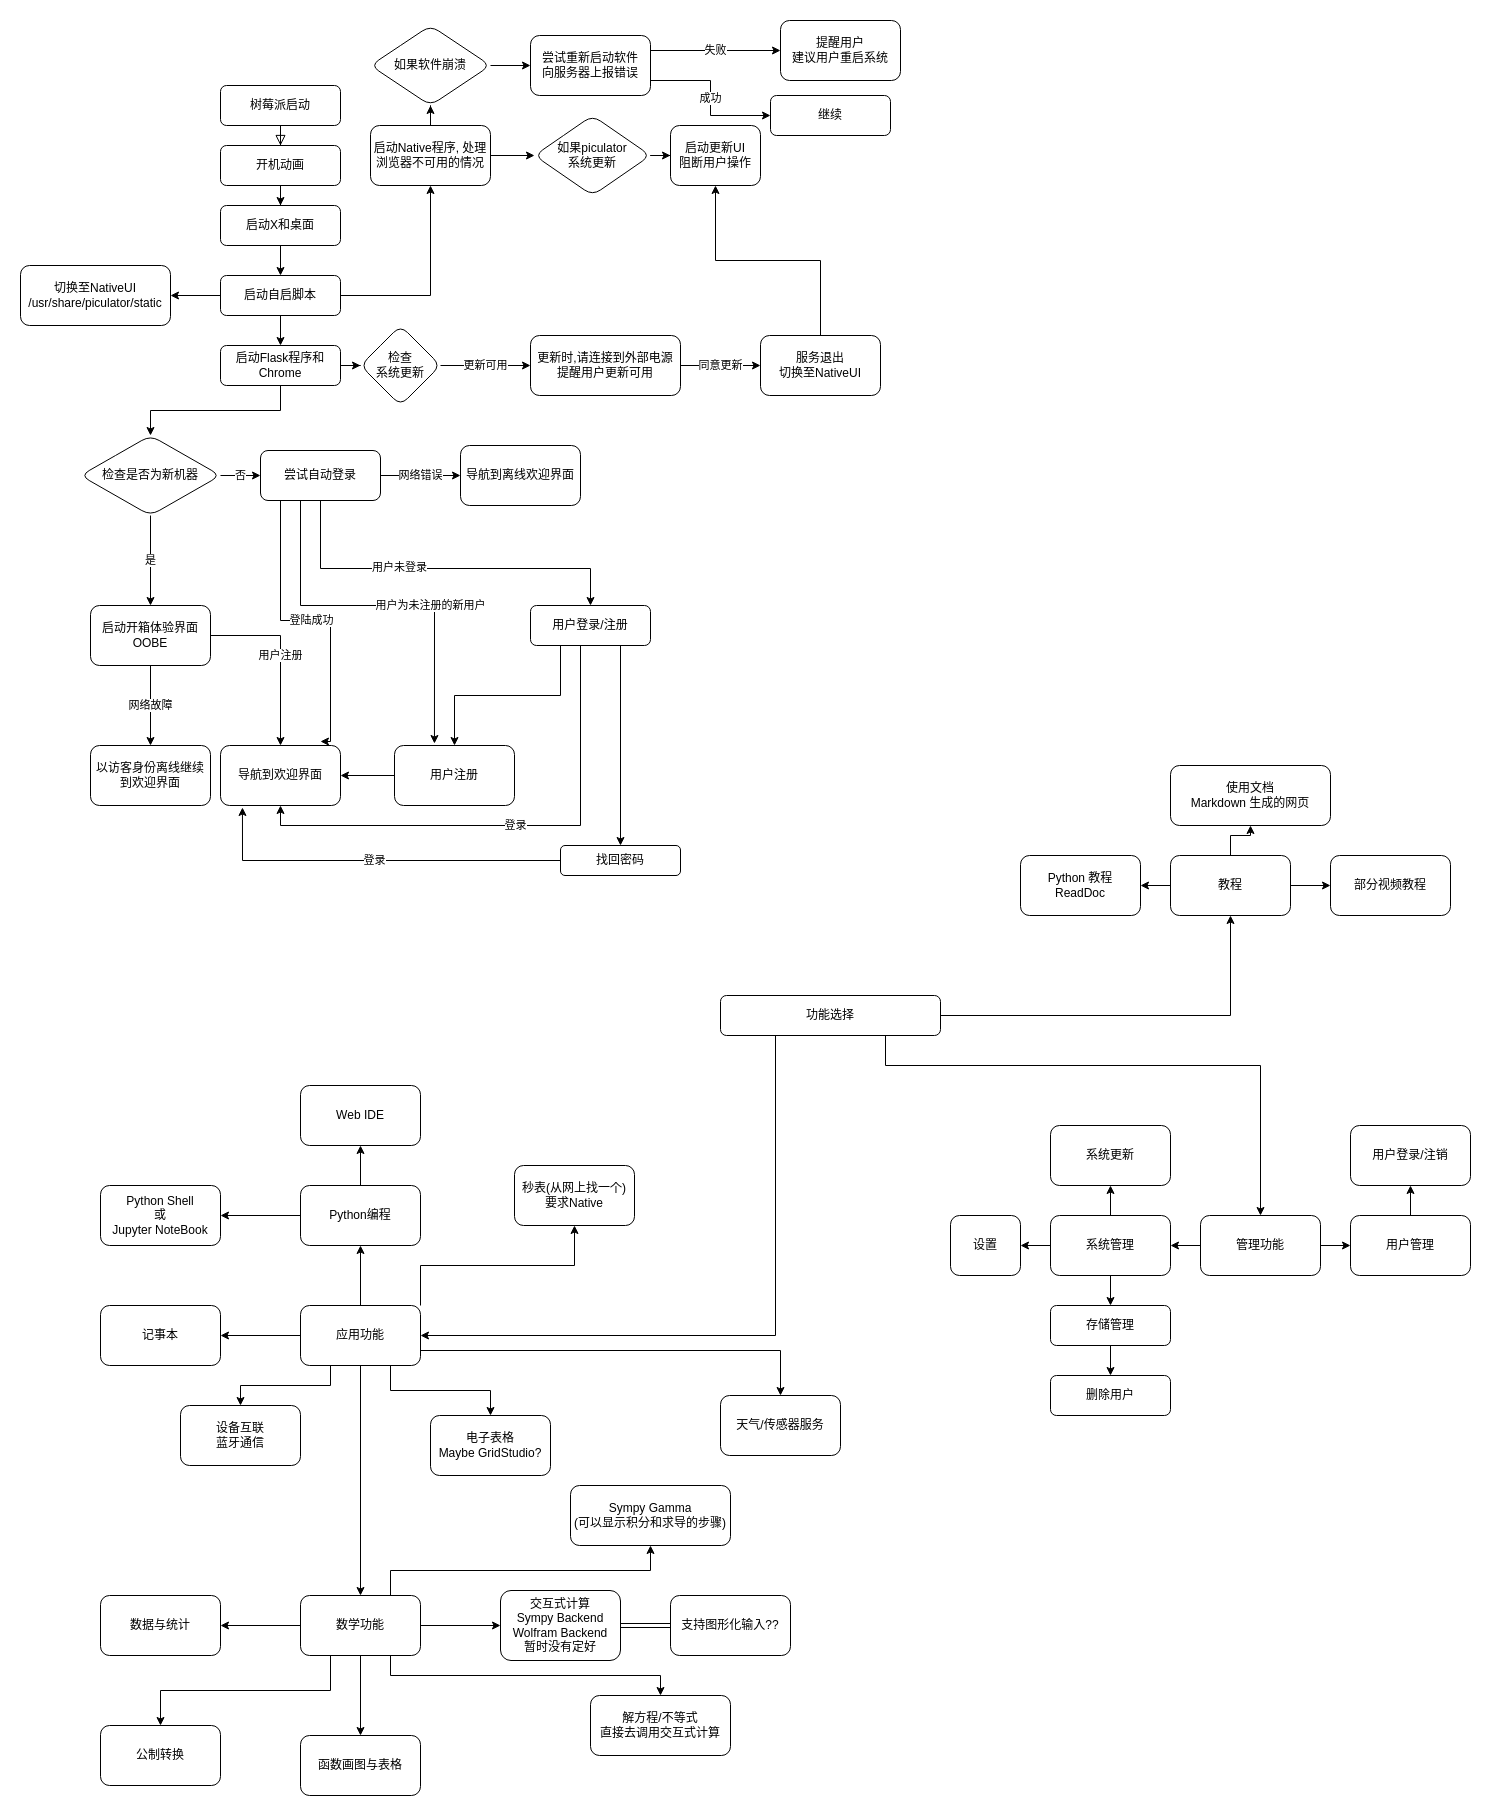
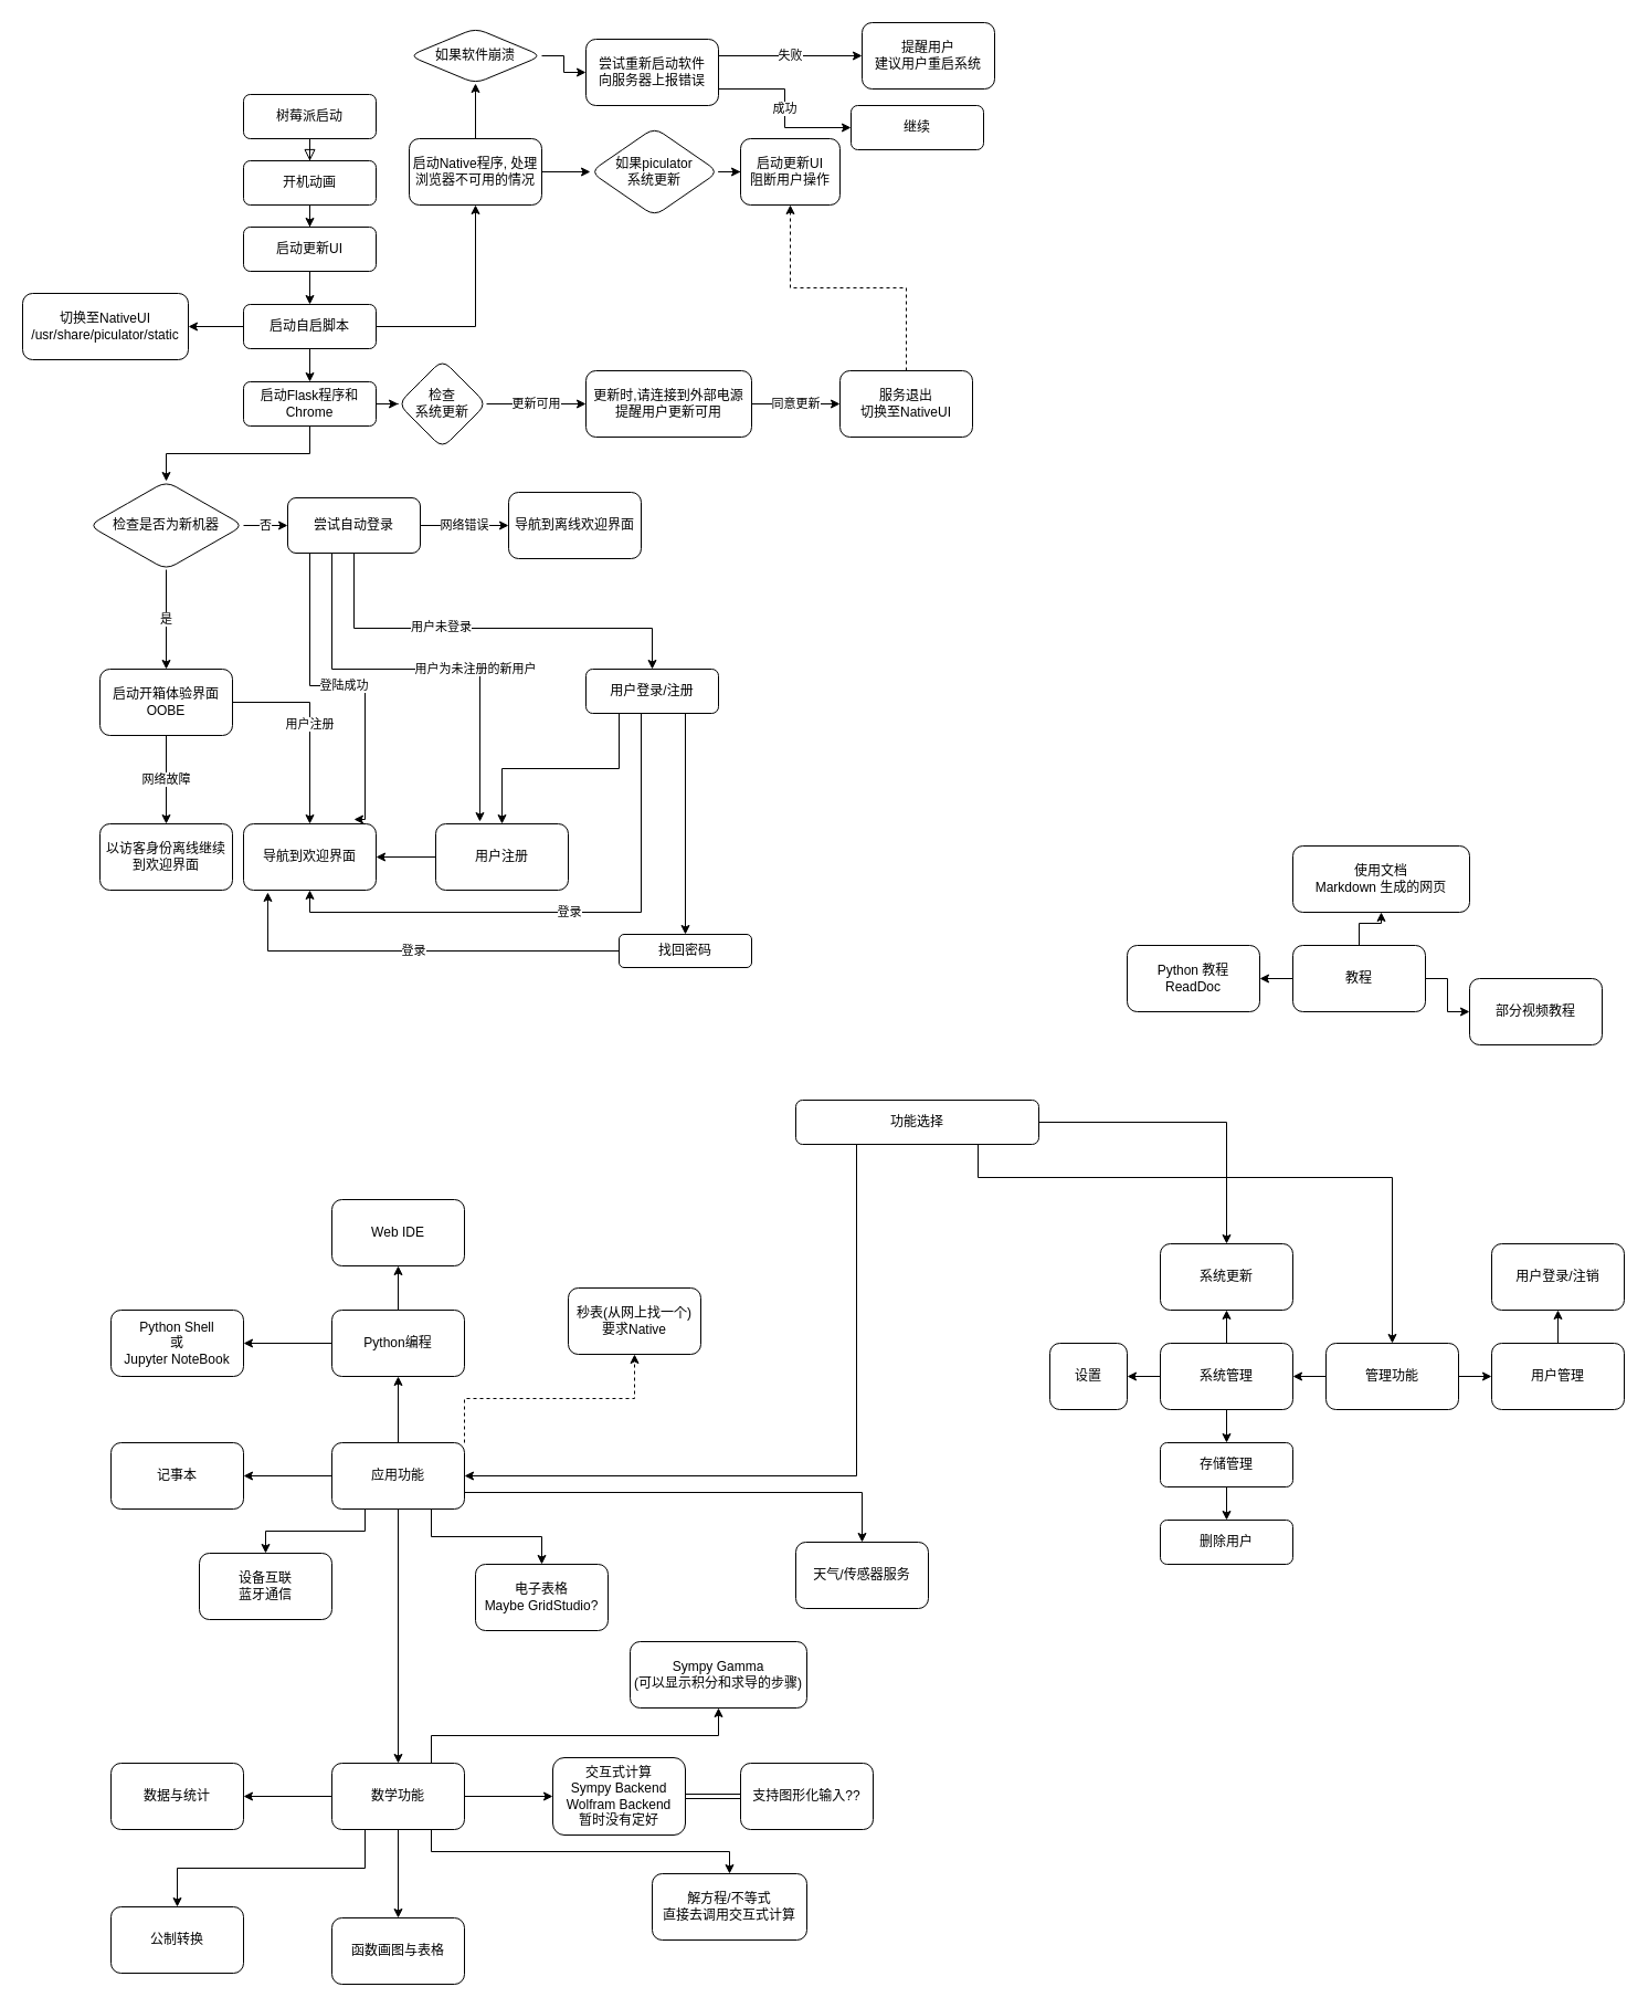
- <mxCell id="53" value="如果软件崩溃" style="rhombus;whiteSpace=wrap;html=1;rounded=1;" parent="1" vertex="1"><mxGeometry x="370" y="25" width="120" height="80" as="geometry" /></mxCell>
+ <mxCell id="53" value="如果软件崩溃" style="rhombus;whiteSpace=wrap;html=1;rounded=1;" parent="1" vertex="1"><mxGeometry x="370" y="25" width="120" height="50" as="geometry" /></mxCell>
- <mxCell id="7" value="启动X和桌面" style="whiteSpace=wrap;html=1;rounded=1;" parent="1" vertex="1"><mxGeometry x="220" y="205" width="120" height="40" as="geometry" /></mxCell>
+ <mxCell id="7" value="启动更新UI" style="whiteSpace=wrap;html=1;rounded=1;" parent="1" vertex="1"><mxGeometry x="220" y="205" width="120" height="40" as="geometry" /></mxCell>
- <mxCell id="47" style="edgeStyle=orthogonalEdgeStyle;rounded=0;orthogonalLoop=1;jettySize=auto;html=1;entryX=0.5;entryY=1;entryDx=0;entryDy=0;" parent="1" source="48" target="51" edge="1"><mxGeometry relative="1" as="geometry" /></mxCell>
+ <mxCell id="47" style="edgeStyle=orthogonalEdgeStyle;rounded=0;orthogonalLoop=1;jettySize=auto;html=1;entryX=0.5;entryY=1;entryDx=0;entryDy=0;dashed=1;" parent="1" source="48" target="51" edge="1"><mxGeometry relative="1" as="geometry" /></mxCell>
- <mxCell id="116" value="部分视频教程" style="whiteSpace=wrap;html=1;rounded=1;" parent="1" vertex="1"><mxGeometry x="1330" y="855" width="120" height="60" as="geometry" /></mxCell>
+ <mxCell id="116" value="部分视频教程" style="whiteSpace=wrap;html=1;rounded=1;" parent="1" vertex="1"><mxGeometry x="1330" y="885" width="120" height="60" as="geometry" /></mxCell>
- <mxCell id="61" value="" style="edgeStyle=orthogonalEdgeStyle;rounded=0;orthogonalLoop=1;jettySize=auto;html=1;" parent="1" source="62" target="114" edge="1"><mxGeometry relative="1" as="geometry" /></mxCell>
+ <mxCell id="61" value="" style="edgeStyle=orthogonalEdgeStyle;rounded=0;orthogonalLoop=1;jettySize=auto;html=1;" parent="1" source="62" target="105" edge="1"><mxGeometry relative="1" as="geometry" /></mxCell>
- <mxCell id="67" style="edgeStyle=orthogonalEdgeStyle;rounded=0;orthogonalLoop=1;jettySize=auto;html=1;exitX=1;exitY=0;exitDx=0;exitDy=0;" parent="1" source="70" target="86" edge="1"><mxGeometry relative="1" as="geometry"><mxPoint x="530" y="1225" as="targetPoint" /></mxGeometry></mxCell>
+ <mxCell id="67" style="edgeStyle=orthogonalEdgeStyle;rounded=0;orthogonalLoop=1;jettySize=auto;html=1;exitX=1;exitY=0;exitDx=0;exitDy=0;dashed=1;" parent="1" source="70" target="86" edge="1"><mxGeometry relative="1" as="geometry"><mxPoint x="530" y="1225" as="targetPoint" /></mxGeometry></mxCell>
